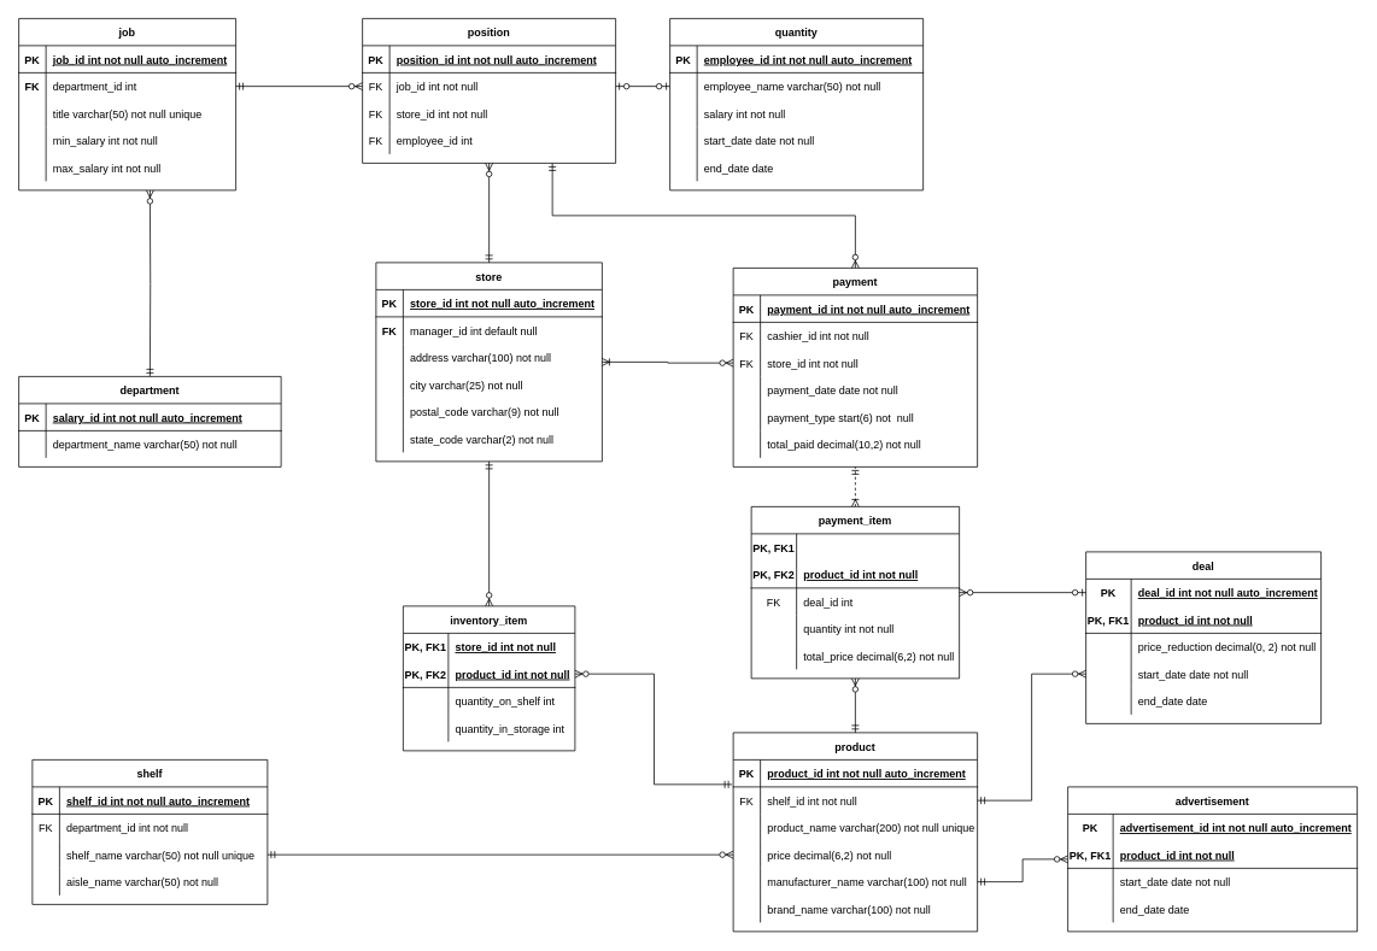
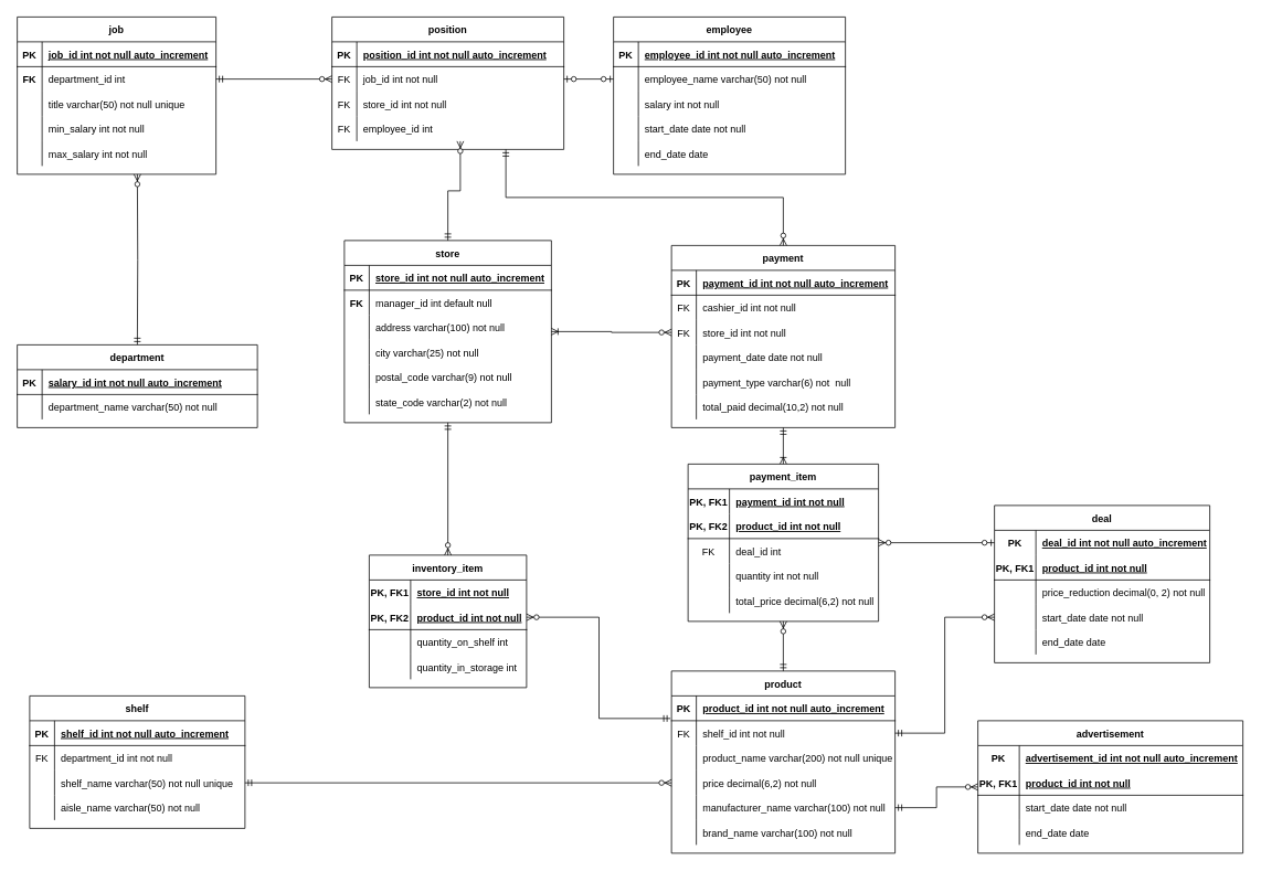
- <mxCell id="26" value="quantity" style="shape=table;startSize=30;container=1;collapsible=1;childLayout=tableLayout;fixedRows=1;rowLines=0;fontStyle=1;align=center;resizeLast=1;" parent="1" vertex="1"><mxGeometry x="740" y="20" width="280" height="190" as="geometry" /></mxCell>
+ <mxCell id="26" value="employee" style="shape=table;startSize=30;container=1;collapsible=1;childLayout=tableLayout;fixedRows=1;rowLines=0;fontStyle=1;align=center;resizeLast=1;" parent="1" vertex="1"><mxGeometry x="740" y="20" width="280" height="190" as="geometry" /></mxCell>
- <mxCell id="57" style="edgeStyle=orthogonalEdgeStyle;rounded=0;orthogonalLoop=1;jettySize=auto;html=1;exitX=0.5;exitY=0;exitDx=0;exitDy=0;entryX=0.5;entryY=1;entryDx=0;entryDy=0;startArrow=ERmandOne;startFill=0;endArrow=ERzeroToMany;endFill=1;" parent="1" source="59" target="43" edge="1"><mxGeometry relative="1" as="geometry" /></mxCell>
+ <mxCell id="57" style="edgeStyle=orthogonalEdgeStyle;rounded=0;orthogonalLoop=1;jettySize=auto;html=1;exitX=0.5;exitY=0;exitDx=0;exitDy=0;startArrow=ERmandOne;startFill=0;endArrow=ERzeroToMany;endFill=1;" parent="1" source="59" target="55" edge="1"><mxGeometry relative="1" as="geometry" /></mxCell>
- <mxCell id="161" value="payment_type start(6) not  null" style="shape=partialRectangle;connectable=0;fillColor=none;top=0;left=0;bottom=0;right=0;align=left;spacingLeft=6;overflow=hidden;" parent="159" vertex="1"><mxGeometry x="30" width="240" height="30" as="geometry" /></mxCell>
+ <mxCell id="161" value="payment_type varchar(6) not  null" style="shape=partialRectangle;connectable=0;fillColor=none;top=0;left=0;bottom=0;right=0;align=left;spacingLeft=6;overflow=hidden;" parent="159" vertex="1"><mxGeometry x="30" width="240" height="30" as="geometry" /></mxCell>
- <mxCell id="129" style="edgeStyle=orthogonalEdgeStyle;rounded=0;orthogonalLoop=1;jettySize=auto;html=1;exitX=0.5;exitY=0;exitDx=0;exitDy=0;entryX=0.5;entryY=1;entryDx=0;entryDy=0;startArrow=ERoneToMany;startFill=0;endArrow=ERmandOne;endFill=0;dashed=1;" parent="1" source="130" target="146" edge="1"><mxGeometry relative="1" as="geometry" /></mxCell>
+ <mxCell id="129" style="edgeStyle=orthogonalEdgeStyle;rounded=0;orthogonalLoop=1;jettySize=auto;html=1;exitX=0.5;exitY=0;exitDx=0;exitDy=0;entryX=0.5;entryY=1;entryDx=0;entryDy=0;startArrow=ERoneToMany;startFill=0;endArrow=ERmandOne;endFill=0;" parent="1" source="130" target="146" edge="1"><mxGeometry relative="1" as="geometry" /></mxCell>
+ <mxCell id="133" value="payment_id int not null" style="shape=partialRectangle;connectable=0;fillColor=none;top=0;left=0;bottom=0;right=0;align=left;spacingLeft=6;fontStyle=5;overflow=hidden;" parent="131" vertex="1"><mxGeometry x="50" width="180" height="30" as="geometry" /></mxCell>
